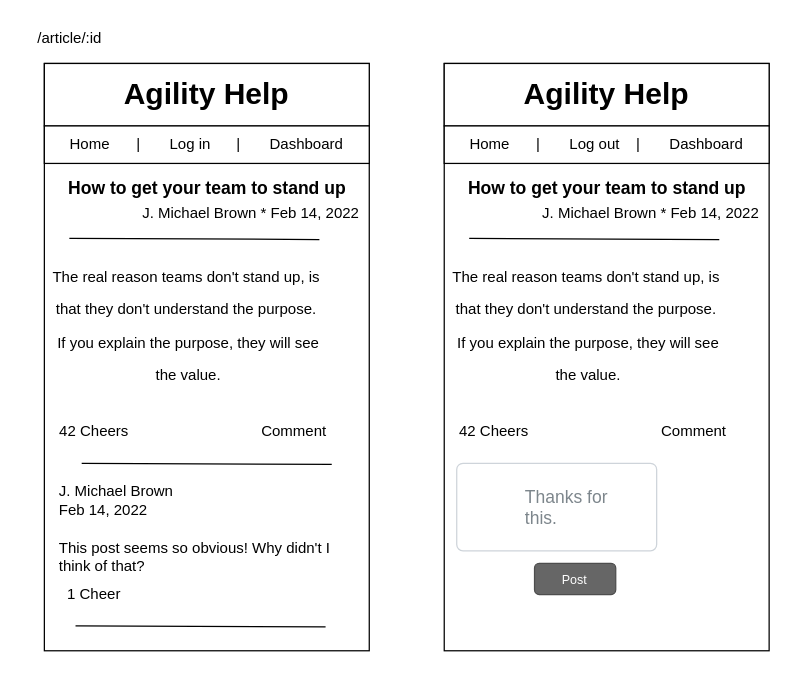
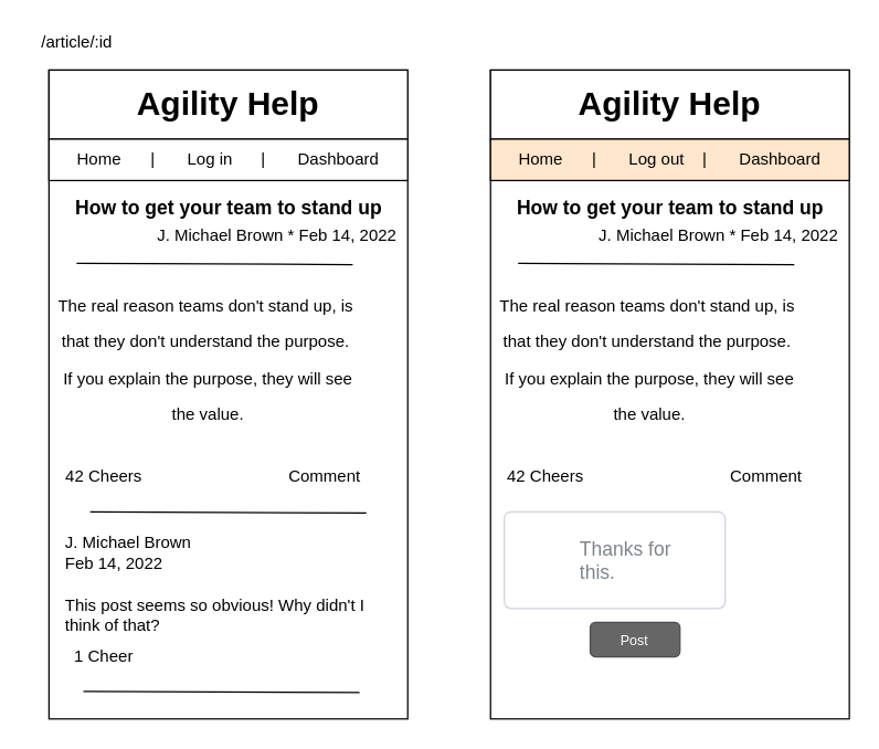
- <mxCell id="22" value="&lt;p&gt;Home&lt;span style=&quot;white-space: pre&quot;&gt;&#09;&lt;/span&gt;|&lt;span style=&quot;white-space: pre&quot;&gt;&#09;&lt;/span&gt;Log out&lt;span style=&quot;white-space: pre&quot;&gt;&#09;&lt;/span&gt;|&lt;span style=&quot;white-space: pre&quot;&gt;&#09;&lt;/span&gt;Dashboard&lt;/p&gt;" style="rounded=0;whiteSpace=wrap;html=1;" vertex="1" parent="1"><mxGeometry x="355" y="100" width="260" height="30" as="geometry" /></mxCell>
+ <mxCell id="22" value="&lt;p&gt;Home&lt;span style=&quot;white-space: pre&quot;&gt;&#09;&lt;/span&gt;|&lt;span style=&quot;white-space: pre&quot;&gt;&#09;&lt;/span&gt;Log out&lt;span style=&quot;white-space: pre&quot;&gt;&#09;&lt;/span&gt;|&lt;span style=&quot;white-space: pre&quot;&gt;&#09;&lt;/span&gt;Dashboard&lt;/p&gt;" style="rounded=0;whiteSpace=wrap;html=1;fillColor=#ffe6cc;" vertex="1" parent="1"><mxGeometry x="355" y="100" width="260" height="30" as="geometry" /></mxCell>
